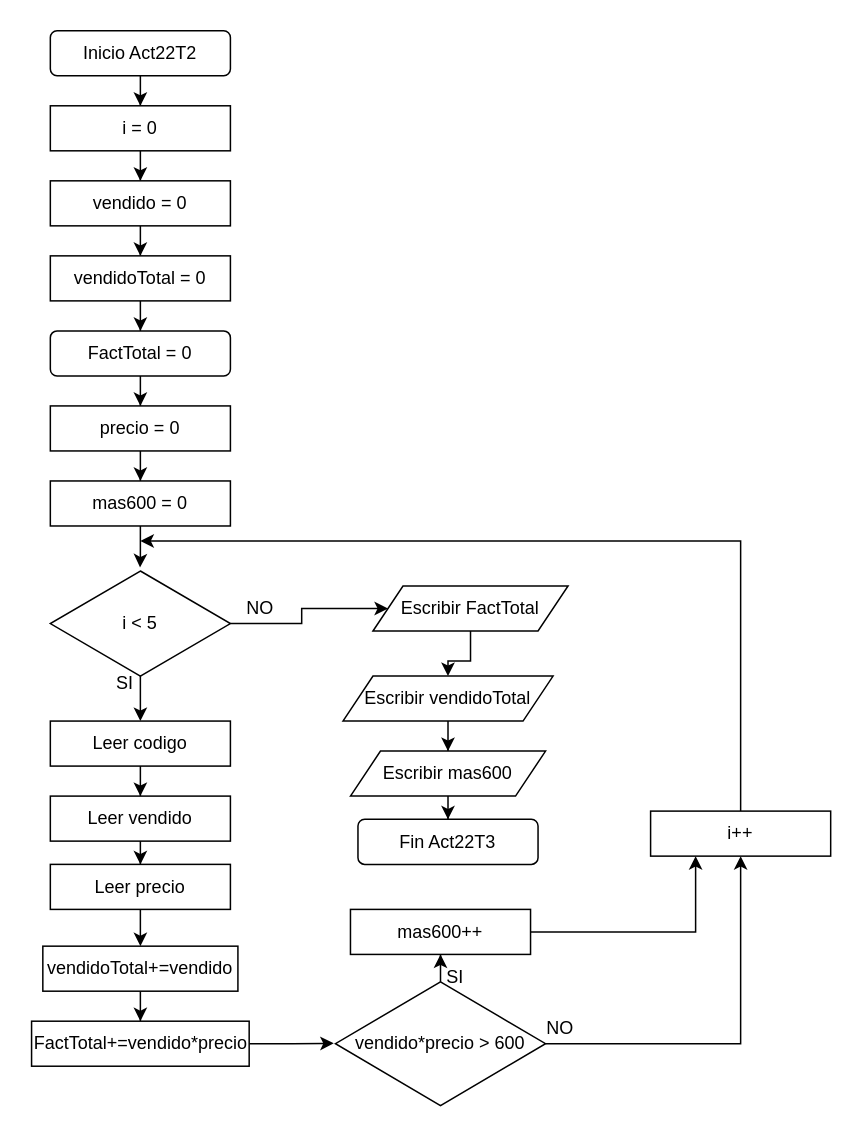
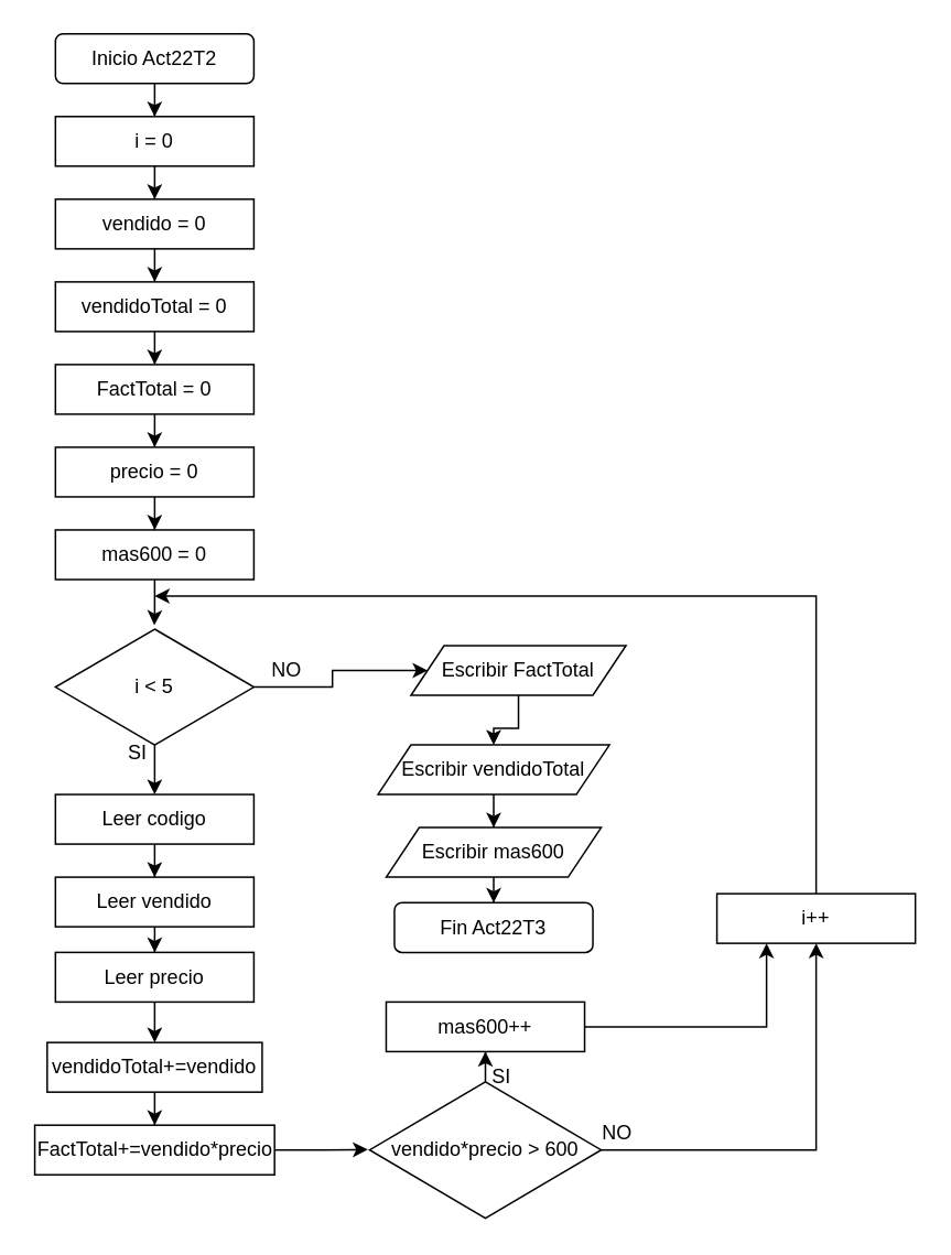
- <mxCell id="11" value="FactTotal = 0" style="whiteSpace=wrap;html=1;rounded=1;" parent="1" vertex="1"><mxGeometry x="33" y="220" width="120" height="30" as="geometry" /></mxCell>
+ <mxCell id="11" value="FactTotal = 0" style="rounded=0;whiteSpace=wrap;html=1;" parent="1" vertex="1"><mxGeometry x="33" y="220" width="120" height="30" as="geometry" /></mxCell>
